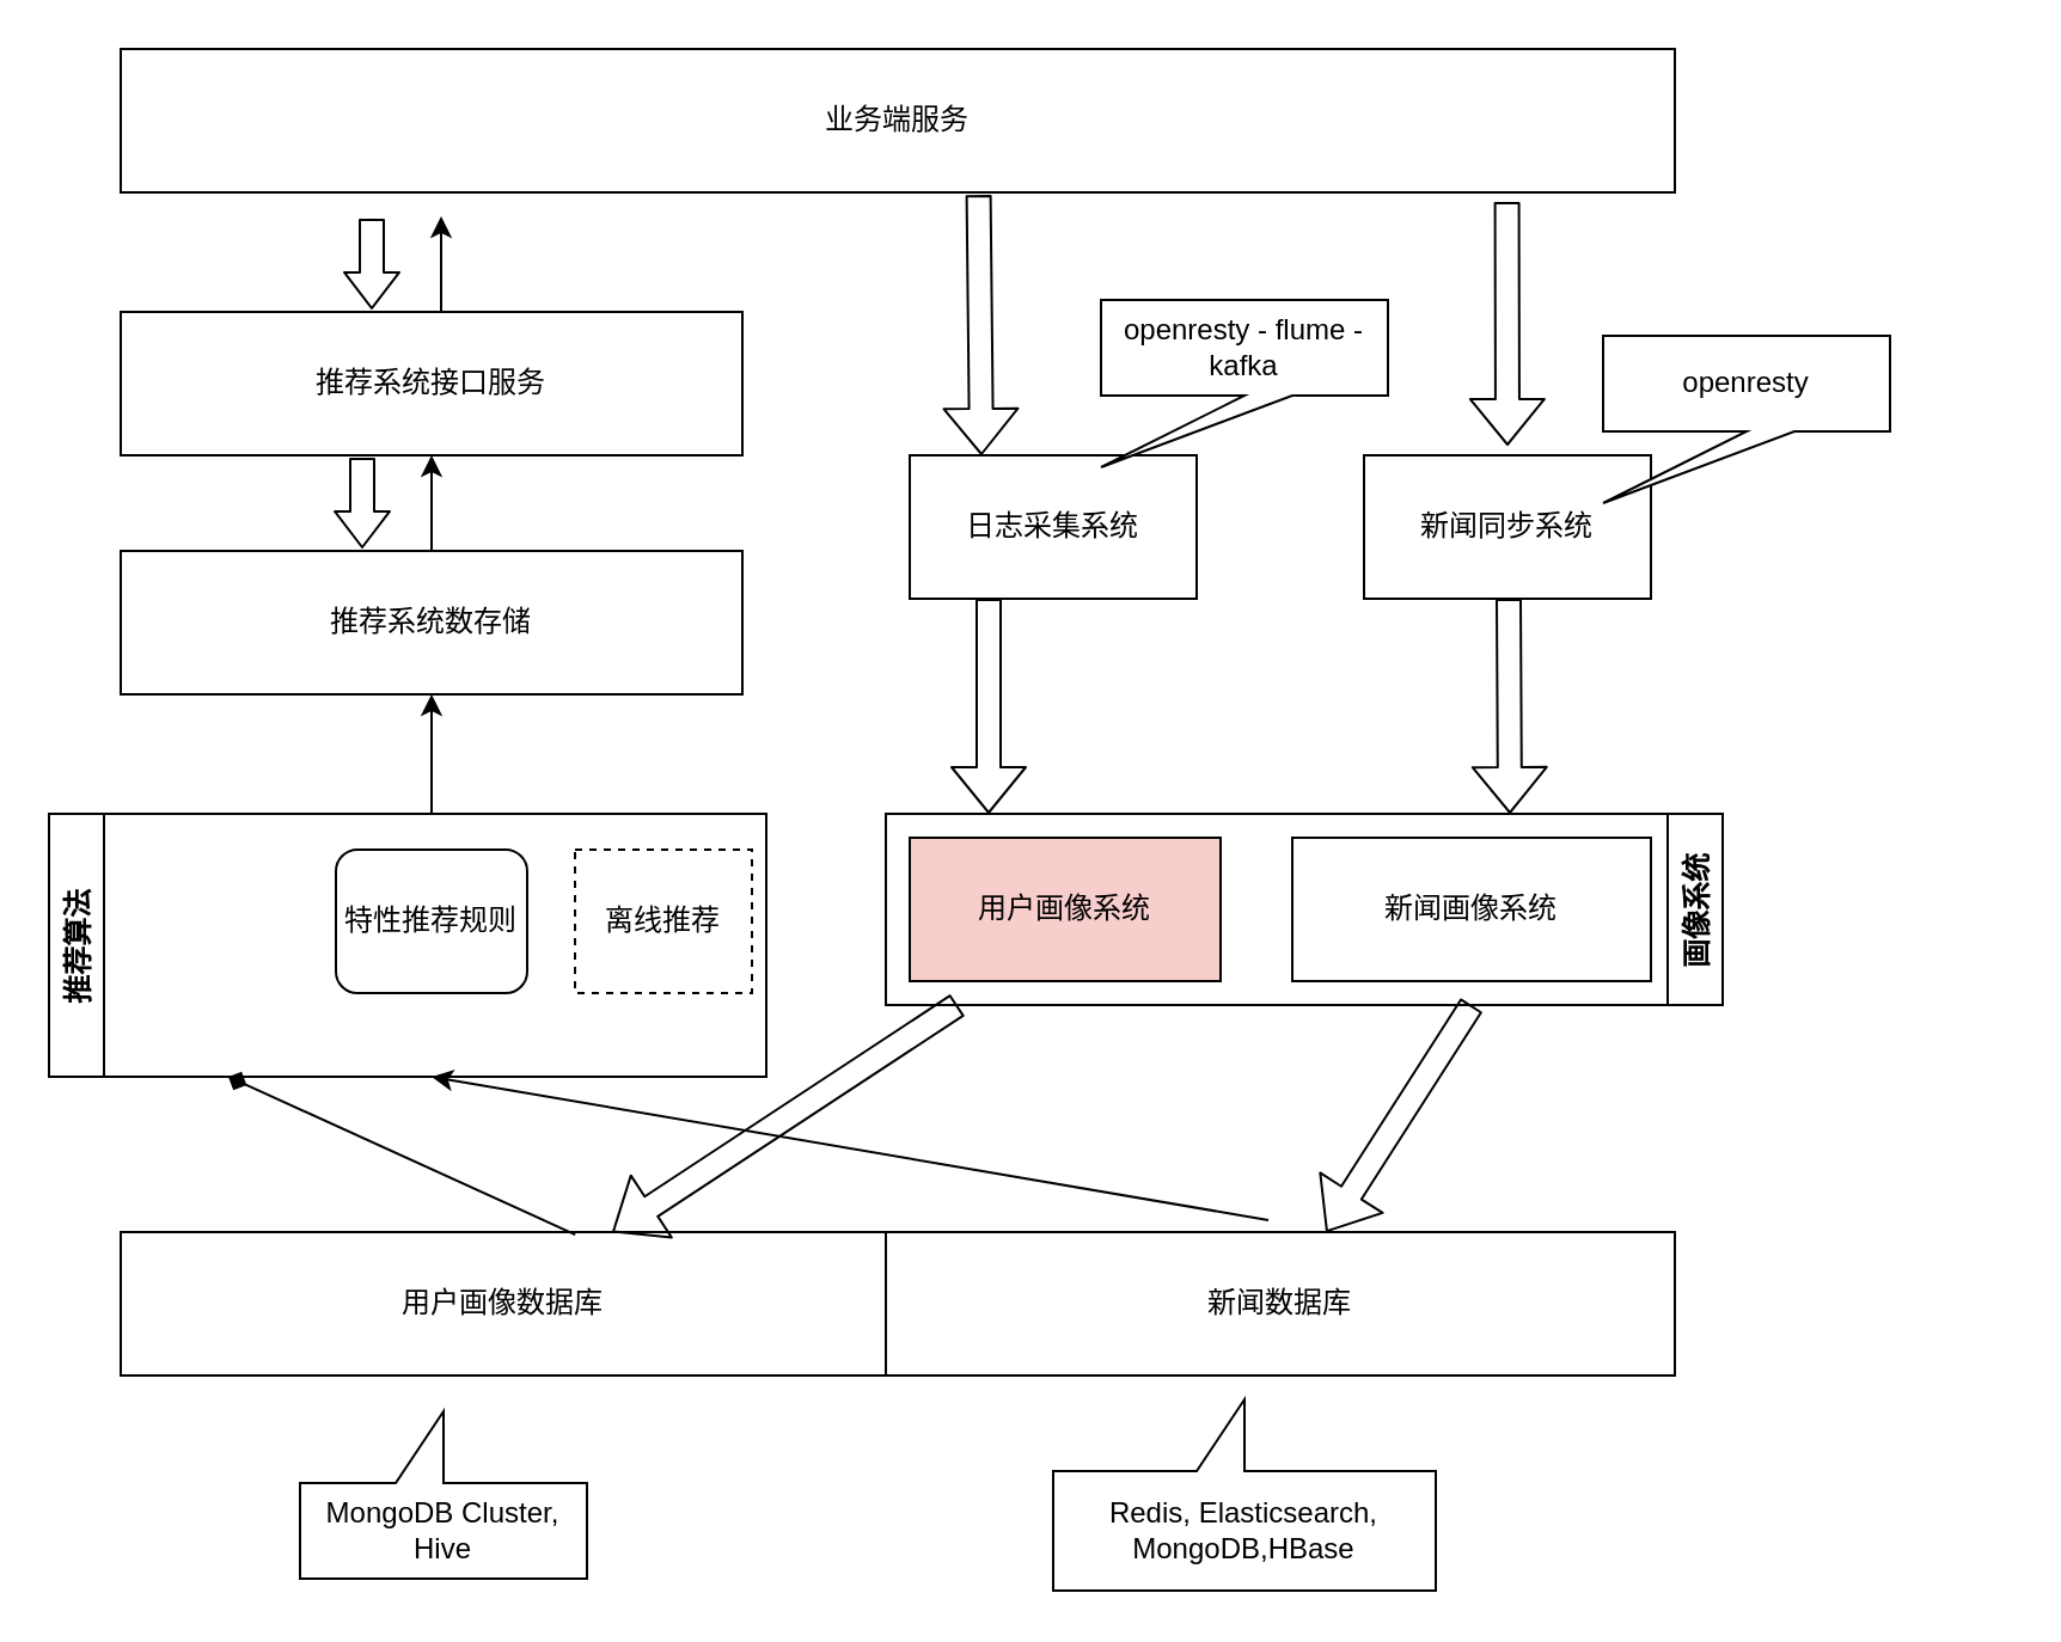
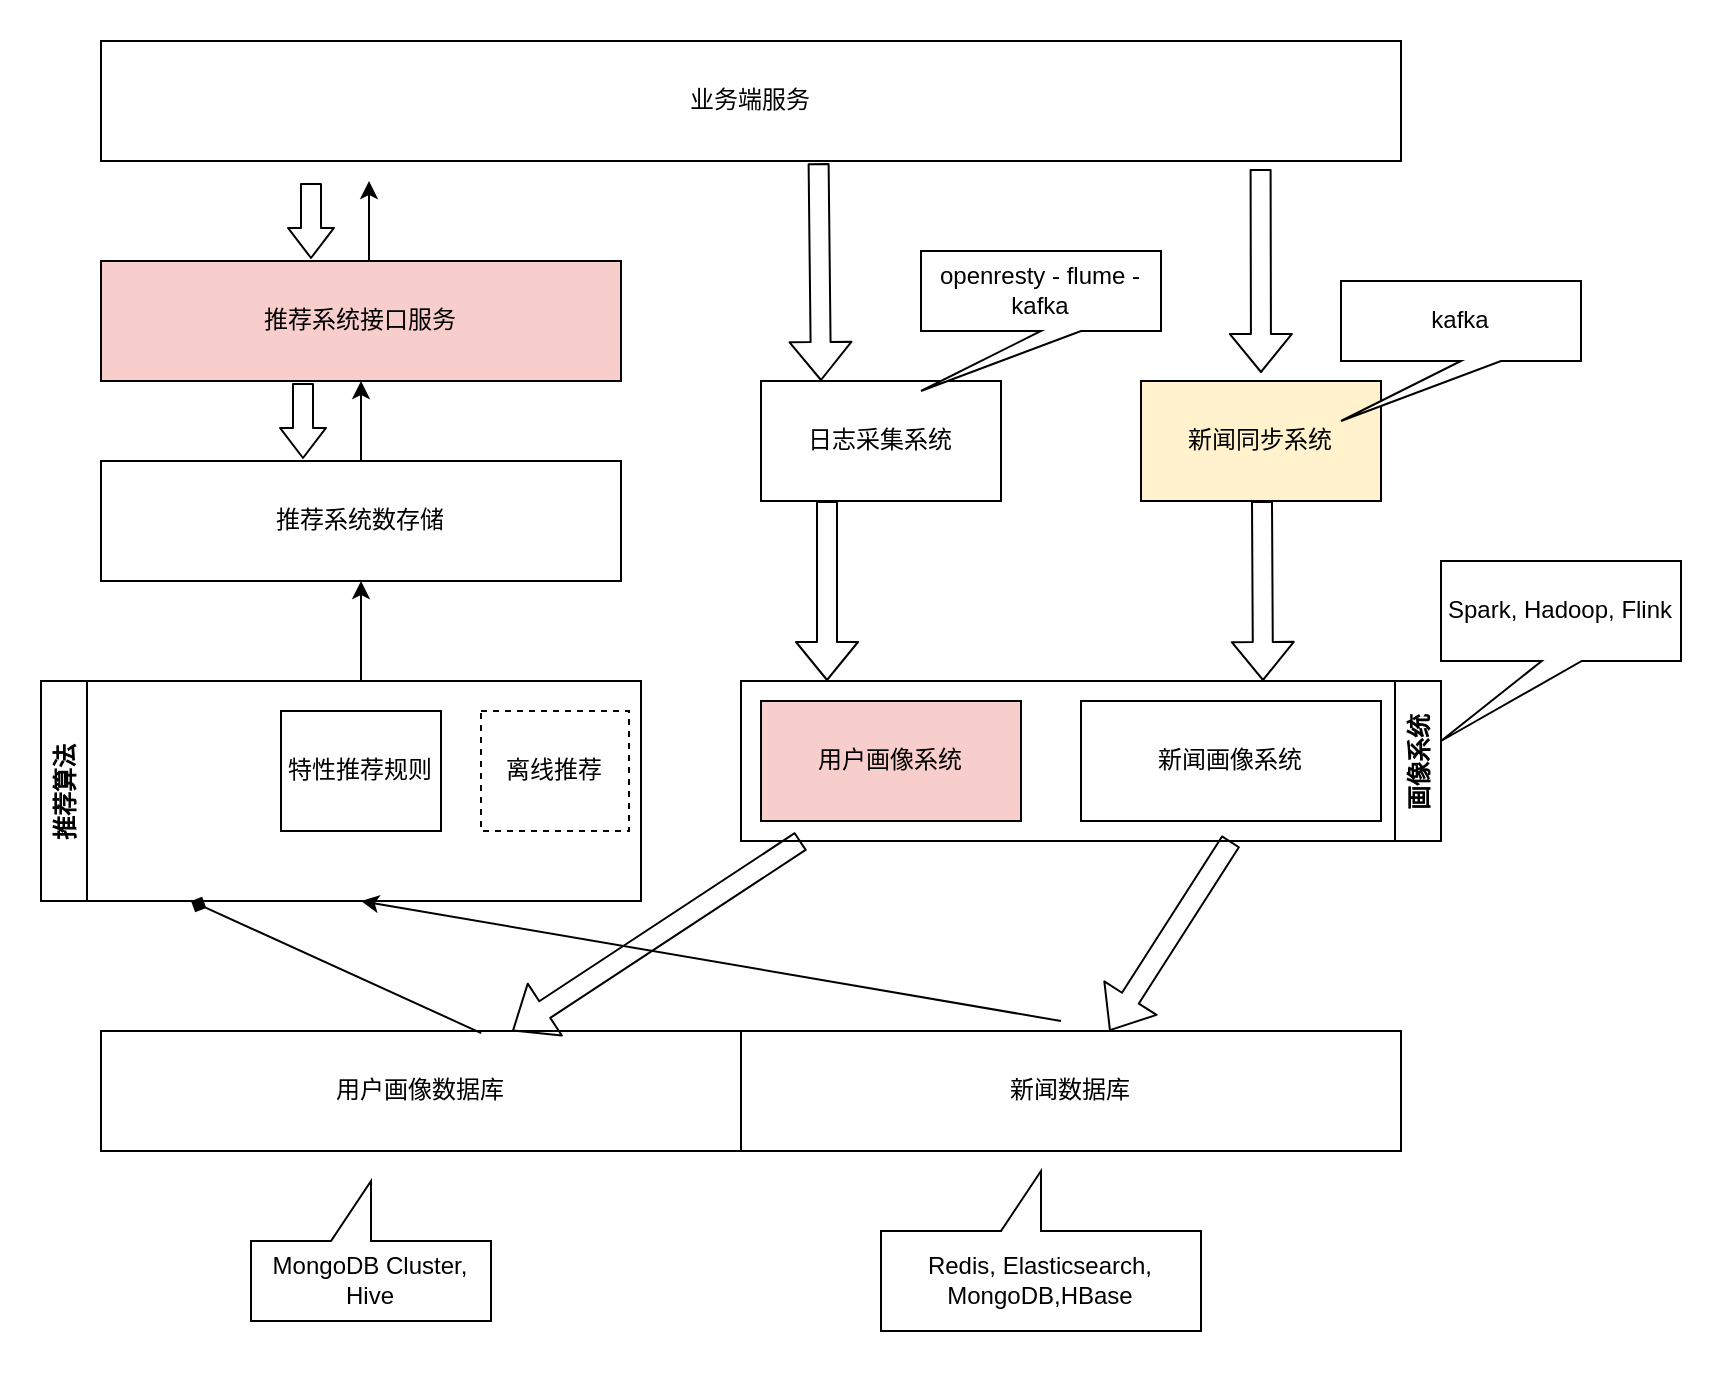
- <mxCell id="3" value="推荐系统接口服务" style="rounded=0;whiteSpace=wrap;html=1;" vertex="1" parent="1"><mxGeometry x="50" y="130" width="260" height="60" as="geometry" /></mxCell>
+ <mxCell id="3" value="推荐系统接口服务" style="rounded=0;whiteSpace=wrap;html=1;fillColor=#f8cecc;" vertex="1" parent="1"><mxGeometry x="50" y="130" width="260" height="60" as="geometry" /></mxCell>
- <mxCell id="28" value="openresty" style="shape=callout;whiteSpace=wrap;html=1;perimeter=calloutPerimeter;position2=0;" vertex="1" parent="1"><mxGeometry x="670" y="140" width="120" height="70" as="geometry" /></mxCell>
+ <mxCell id="28" value="kafka" style="shape=callout;whiteSpace=wrap;html=1;perimeter=calloutPerimeter;position2=0;" vertex="1" parent="1"><mxGeometry x="670" y="140" width="120" height="70" as="geometry" /></mxCell>
- <mxCell id="10" value="新闻同步系统" style="rounded=0;whiteSpace=wrap;html=1;" vertex="1" parent="1"><mxGeometry x="570" y="190" width="120" height="60" as="geometry" /></mxCell>
+ <mxCell id="10" value="新闻同步系统" style="rounded=0;whiteSpace=wrap;html=1;fillColor=#fff2cc;" vertex="1" parent="1"><mxGeometry x="570" y="190" width="120" height="60" as="geometry" /></mxCell>
+ <mxCell id="31" value="Spark, Hadoop, Flink" style="shape=callout;whiteSpace=wrap;html=1;perimeter=calloutPerimeter;position2=0;size=40;position=0.42;" vertex="1" parent="1"><mxGeometry x="720" y="280" width="120" height="90" as="geometry" /></mxCell>
- <mxCell id="19" value="特性推荐规则" style="whiteSpace=wrap;html=1;rounded=1;" vertex="1" parent="17"><mxGeometry x="120" y="15" width="80" height="60" as="geometry" /></mxCell>
+ <mxCell id="19" value="特性推荐规则" style="rounded=0;whiteSpace=wrap;html=1;" vertex="1" parent="17"><mxGeometry x="120" y="15" width="80" height="60" as="geometry" /></mxCell>
